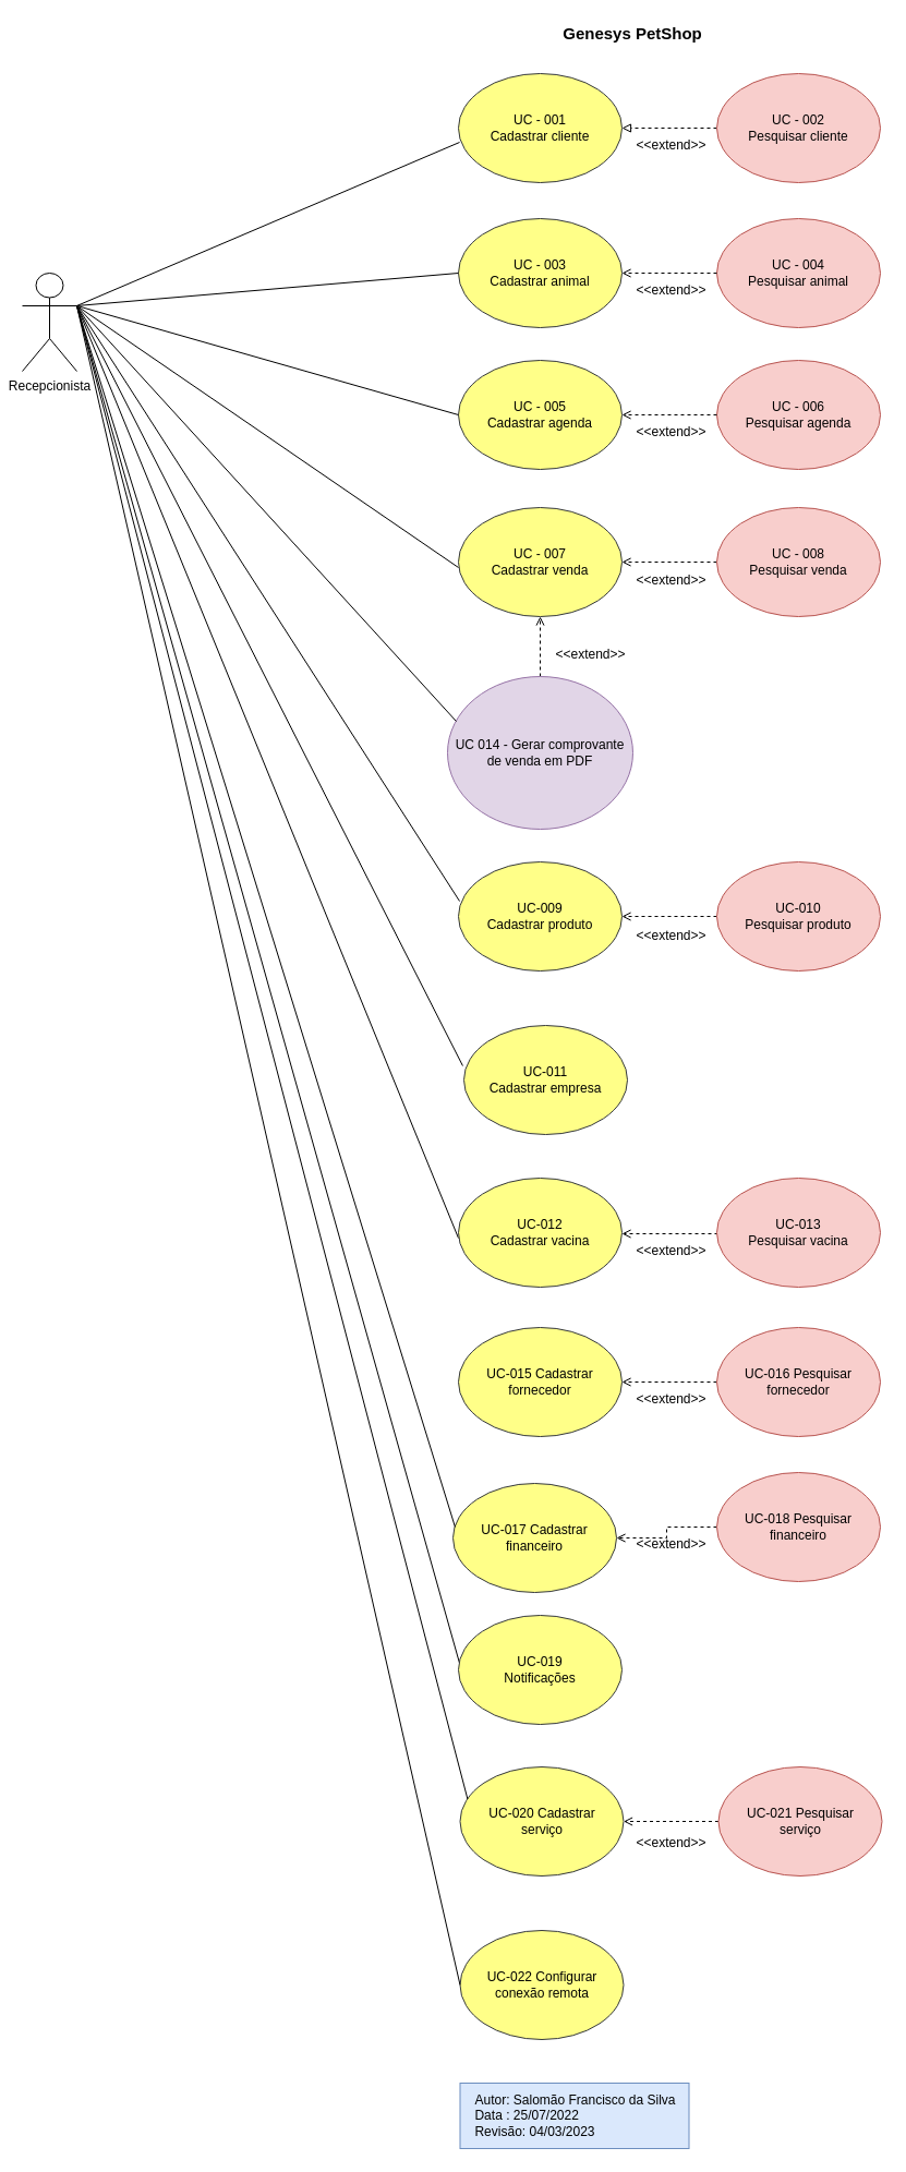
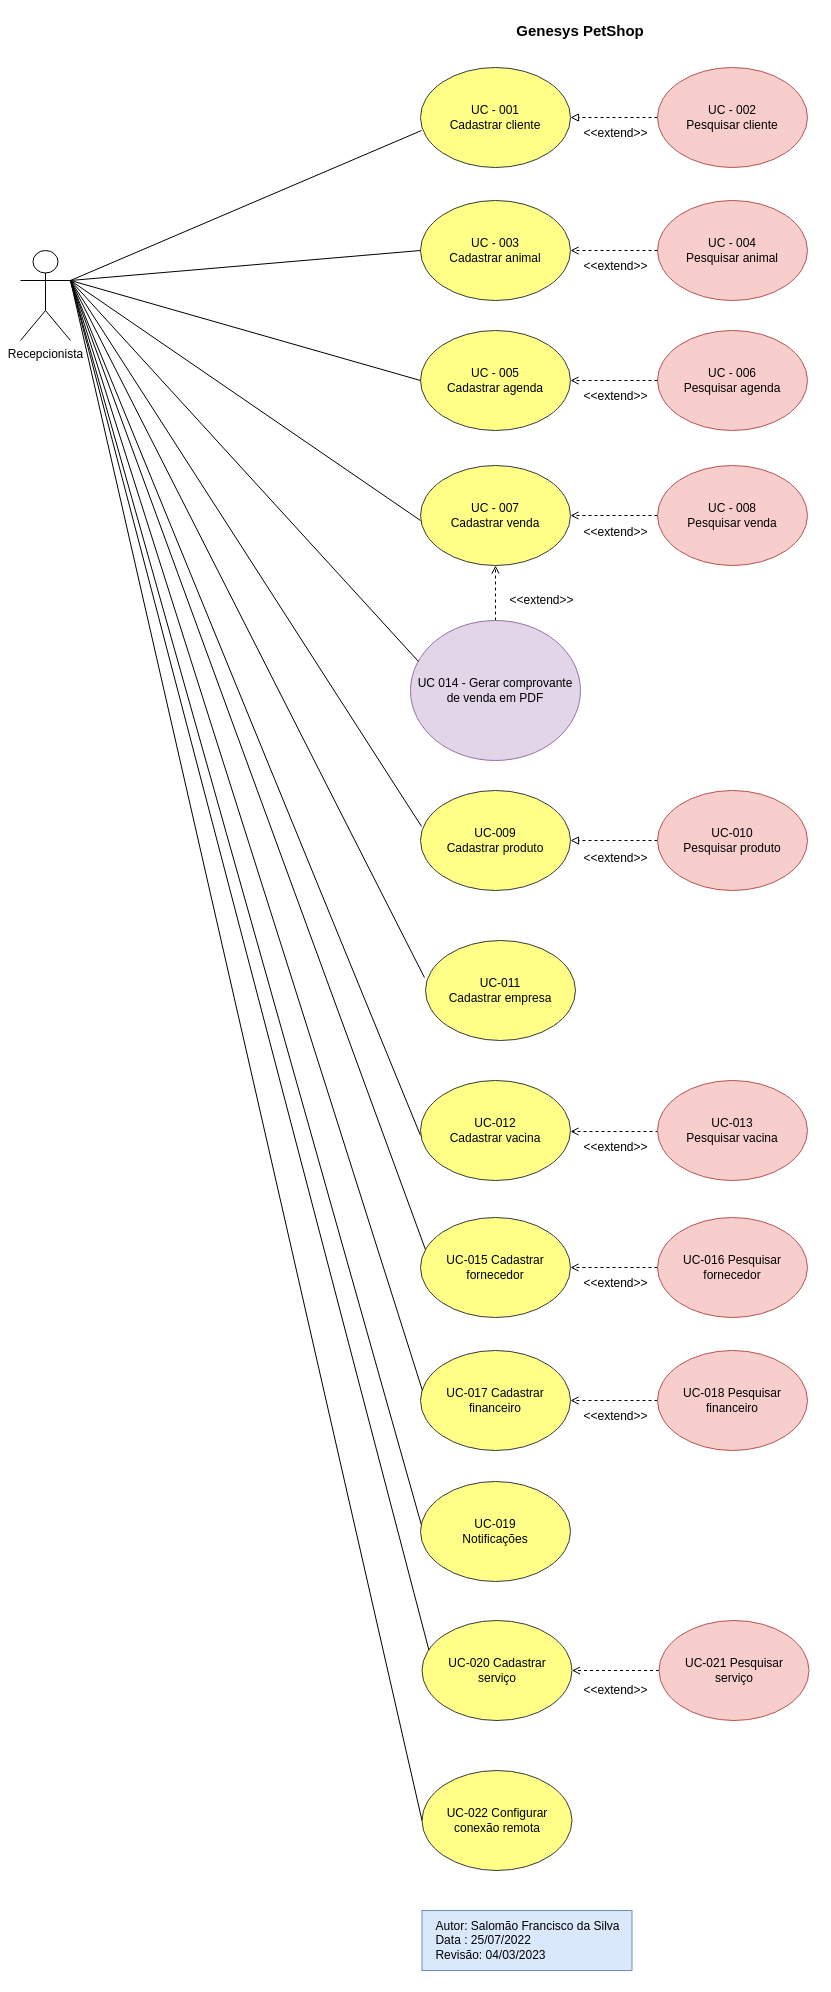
+ <mxCell id="41" value="" style="endArrow=none;html=1;rounded=0;entryX=1;entryY=0.333;entryDx=0;entryDy=0;entryPerimeter=0;exitX=0.033;exitY=0.32;exitDx=0;exitDy=0;exitPerimeter=0;" parent="1" source="37" target="3" edge="1"><mxGeometry width="50" height="50" relative="1" as="geometry"><mxPoint x="430" y="990" as="sourcePoint" /><mxPoint x="230" y="210" as="targetPoint" /></mxGeometry></mxCell>
- <mxCell id="50" style="edgeStyle=orthogonalEdgeStyle;rounded=0;orthogonalLoop=1;jettySize=auto;html=1;entryX=1;entryY=0.5;entryDx=0;entryDy=0;dashed=1;endArrow=open;endFill=0;" parent="1" source="51" target="49" edge="1"><mxGeometry relative="1" as="geometry" /></mxCell>
+ <mxCell id="50" style="edgeStyle=orthogonalEdgeStyle;rounded=0;orthogonalLoop=1;jettySize=auto;html=1;entryX=1;entryY=0.5;entryDx=0;entryDy=0;dashed=1;endArrow=block;endFill=0;" parent="1" source="51" target="49" edge="1"><mxGeometry relative="1" as="geometry" /></mxCell>
- <mxCell id="42" value="UC-017 Cadastrar financeiro" style="ellipse;whiteSpace=wrap;html=1;fillColor=#ffff88;strokeColor=#36393d;" parent="1" vertex="1"><mxGeometry x="415" y="1360" width="150" height="100" as="geometry" /></mxCell>
+ <mxCell id="42" value="UC-017 Cadastrar financeiro" style="ellipse;whiteSpace=wrap;html=1;fillColor=#ffff88;strokeColor=#36393d;" parent="1" vertex="1"><mxGeometry x="420" y="1350" width="150" height="100" as="geometry" /></mxCell>
